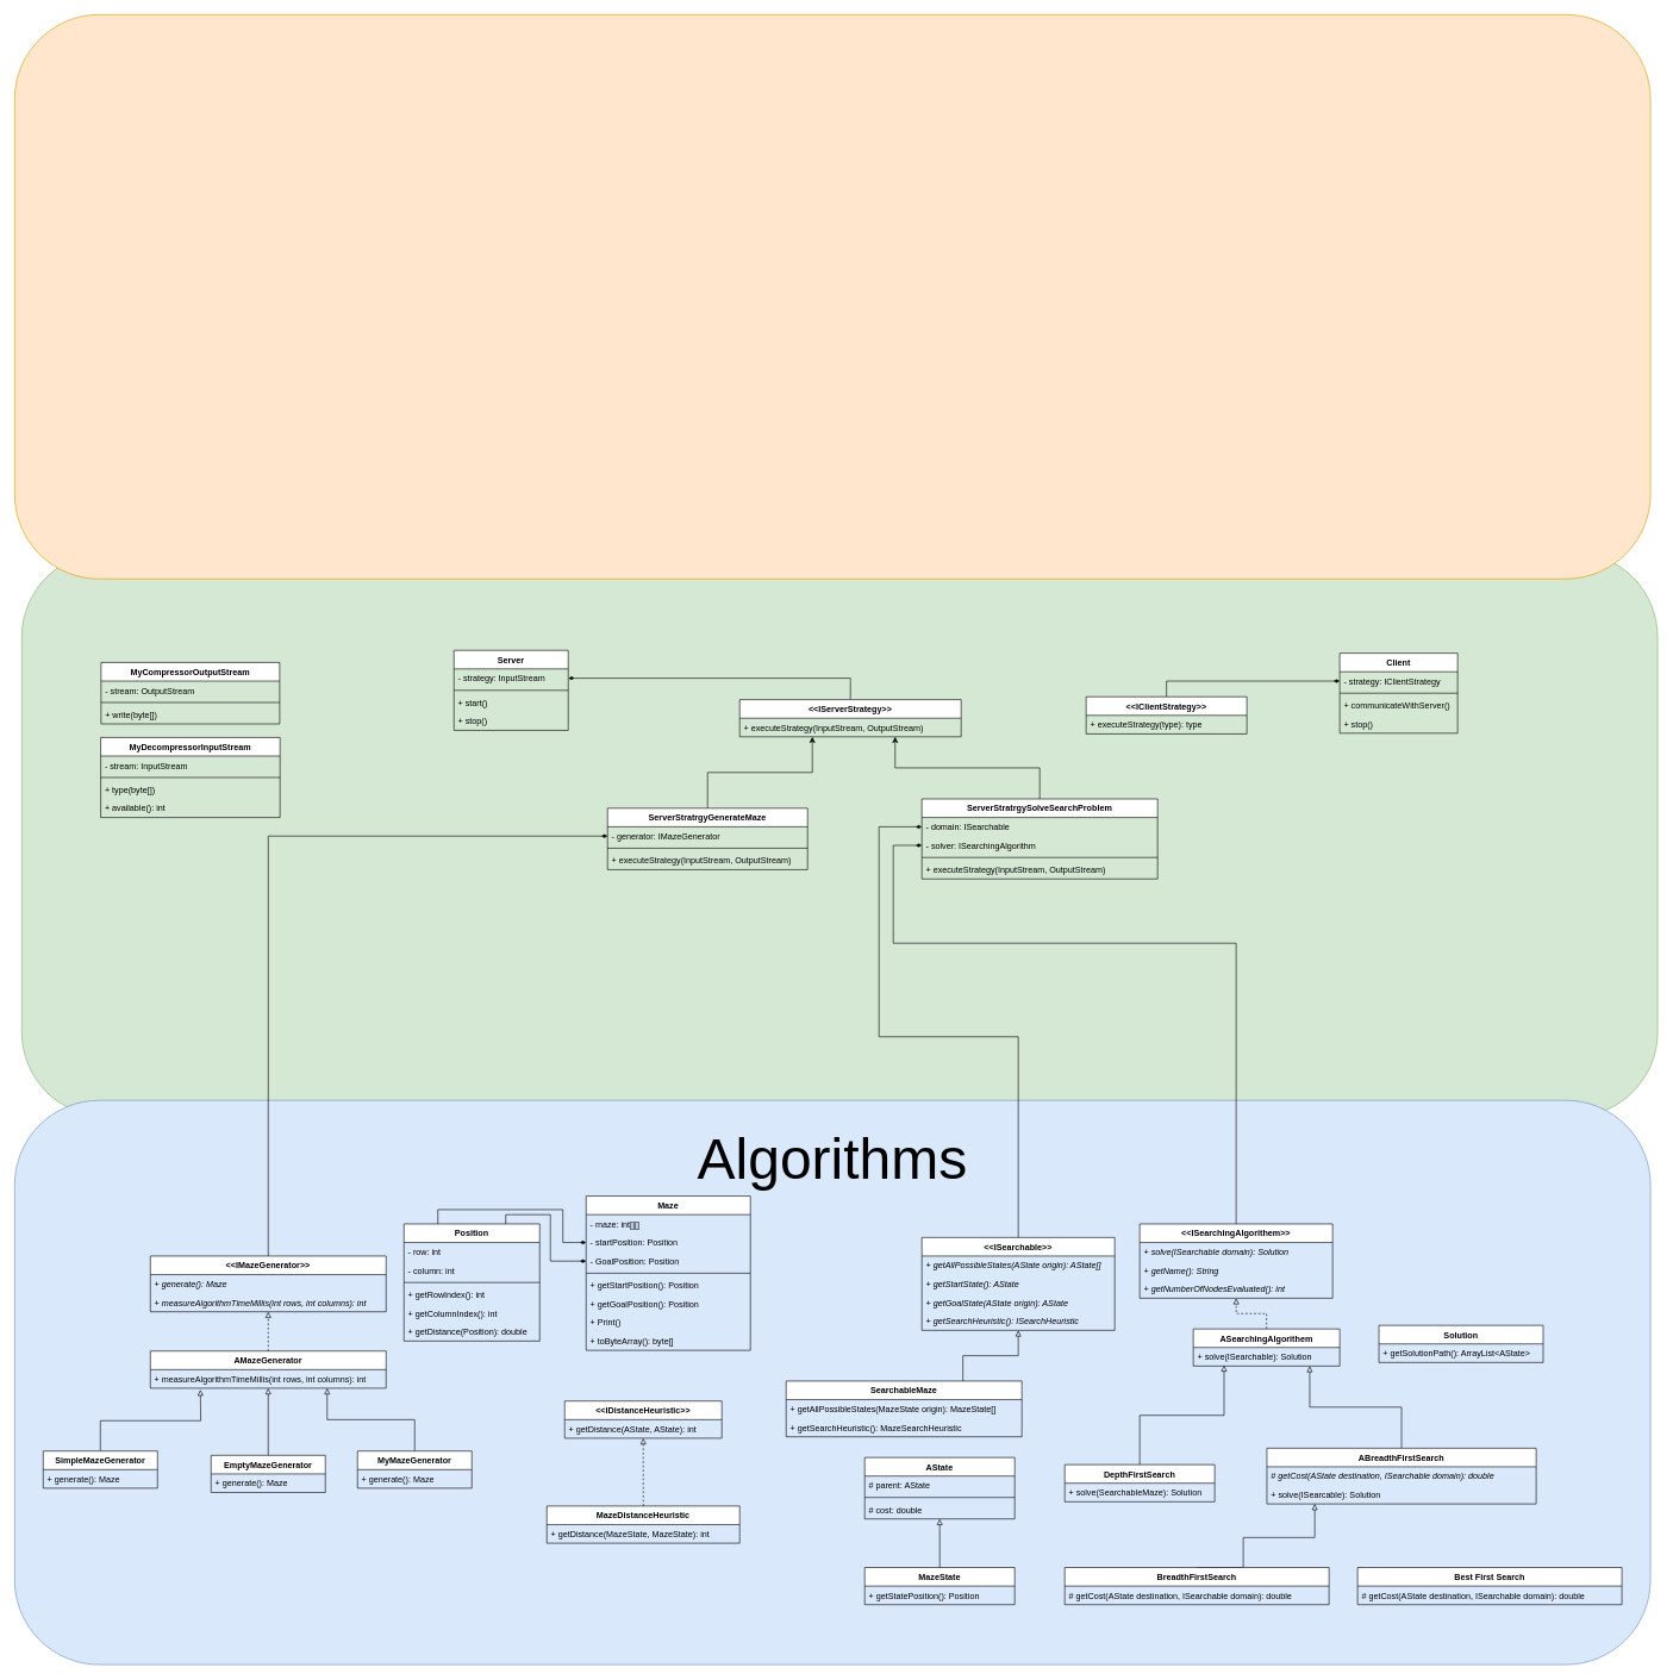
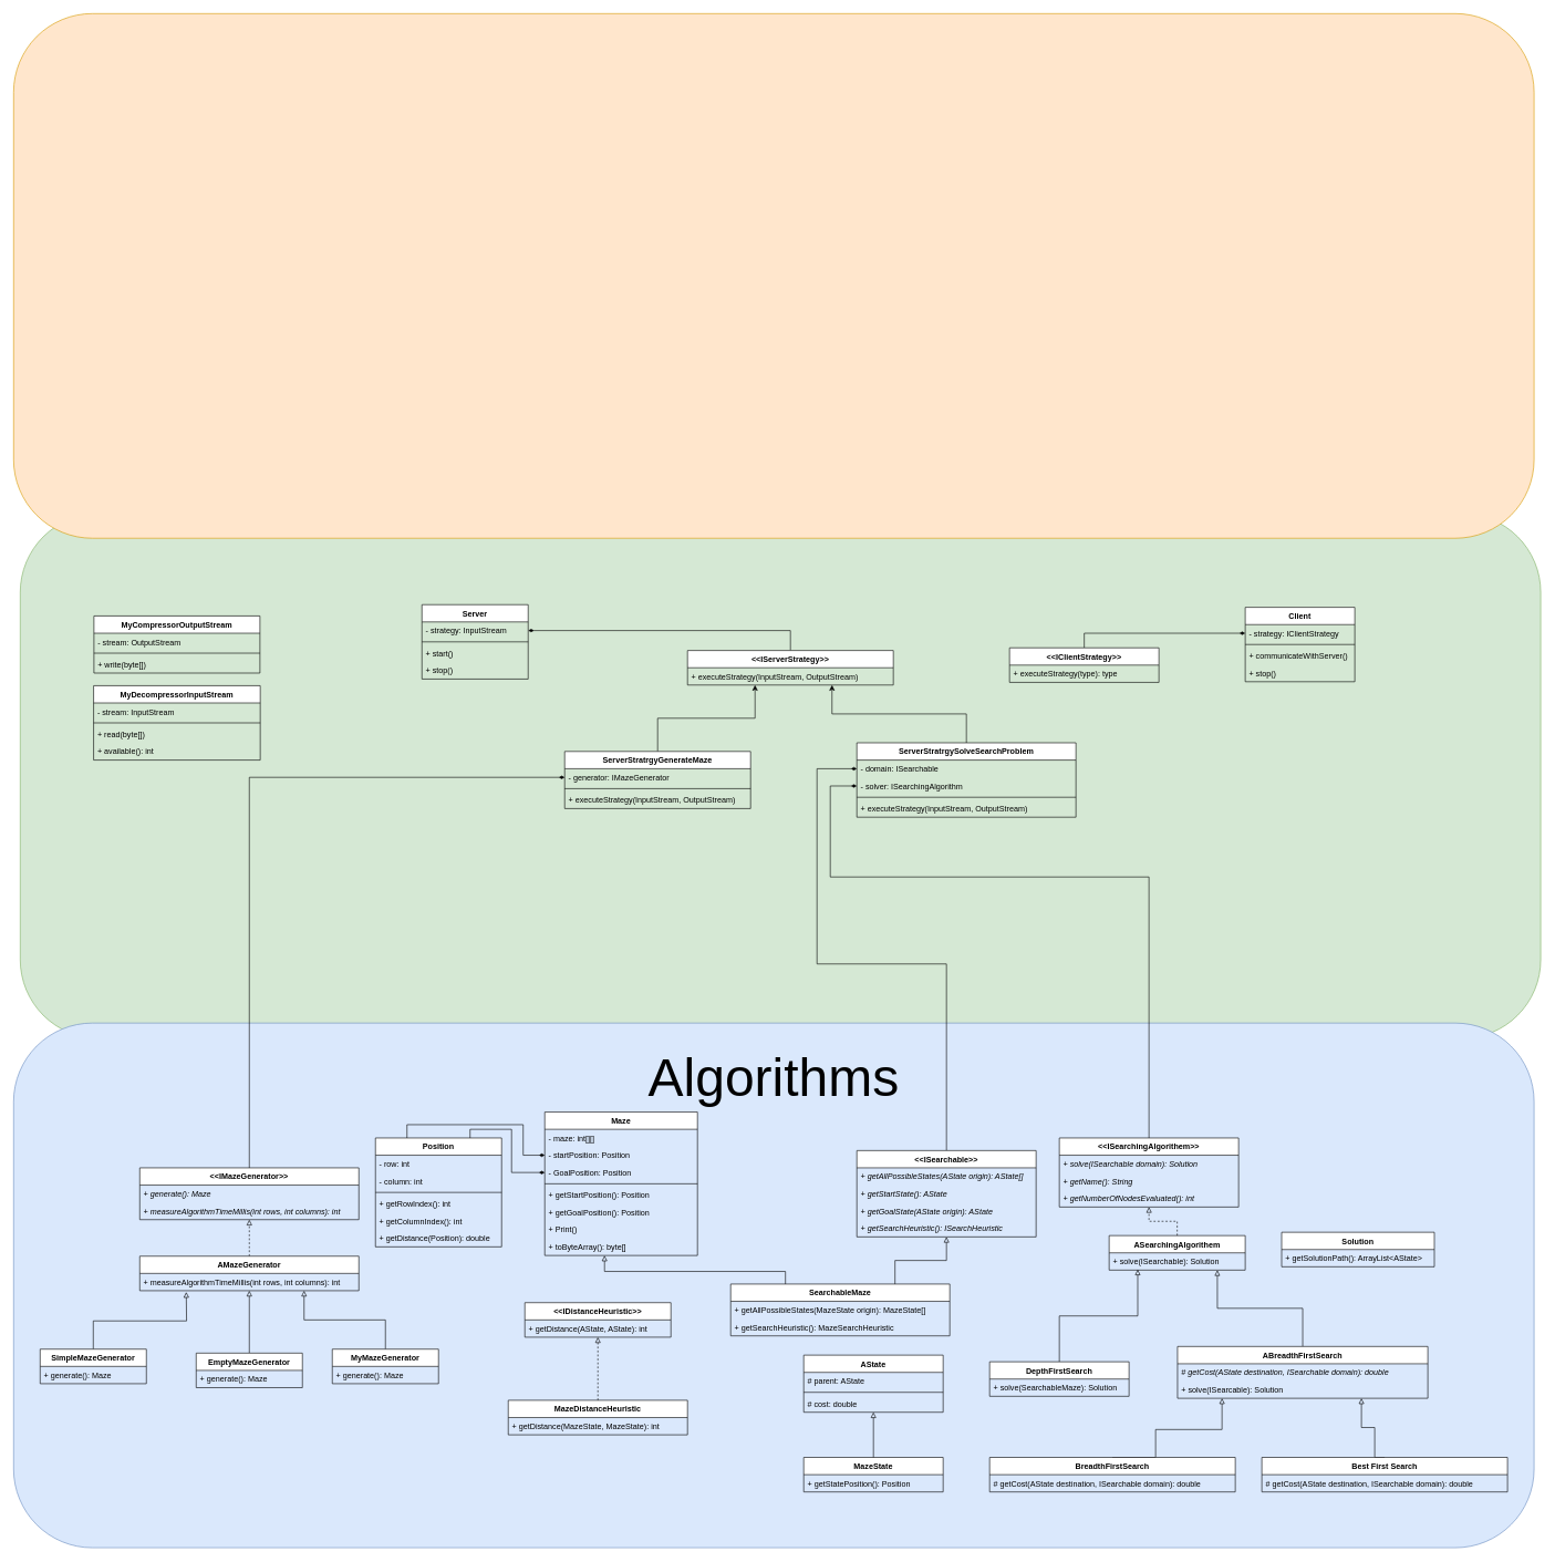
- <mxCell id="121" value="+ type(byte[])" style="text;strokeColor=none;fillColor=none;align=left;verticalAlign=top;spacingLeft=4;spacingRight=4;overflow=hidden;rotatable=0;points=[[0,0.5],[1,0.5]];portConstraint=eastwest;" vertex="1" parent="118"><mxGeometry y="60" width="251" height="26" as="geometry" /></mxCell>
+ <mxCell id="121" value="+ read(byte[])" style="text;strokeColor=none;fillColor=none;align=left;verticalAlign=top;spacingLeft=4;spacingRight=4;overflow=hidden;rotatable=0;points=[[0,0.5],[1,0.5]];portConstraint=eastwest;" vertex="1" parent="118"><mxGeometry y="60" width="251" height="26" as="geometry" /></mxCell>
+ <mxCell id="45" style="edgeStyle=orthogonalEdgeStyle;rounded=0;orthogonalLoop=1;jettySize=auto;html=1;exitX=0.25;exitY=0;exitDx=0;exitDy=0;endArrow=block;endFill=0;strokeColor=#000000;" parent="1" source="46" target="21" edge="1"><mxGeometry relative="1" as="geometry"><Array as="points"><mxPoint x="1182" y="1914" /><mxPoint x="910" y="1914" /></Array></mxGeometry></mxCell>
+ <mxCell id="71" style="edgeStyle=orthogonalEdgeStyle;rounded=0;orthogonalLoop=1;jettySize=auto;html=1;exitX=0.5;exitY=0;exitDx=0;exitDy=0;startArrow=none;startFill=0;endArrow=block;endFill=0;strokeColor=#000000;" parent="1" source="72" target="65" edge="1"><mxGeometry relative="1" as="geometry"><Array as="points"><mxPoint x="2070" y="2149" /><mxPoint x="2050" y="2149" /></Array></mxGeometry></mxCell>
